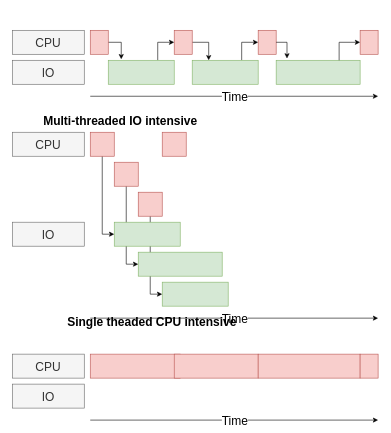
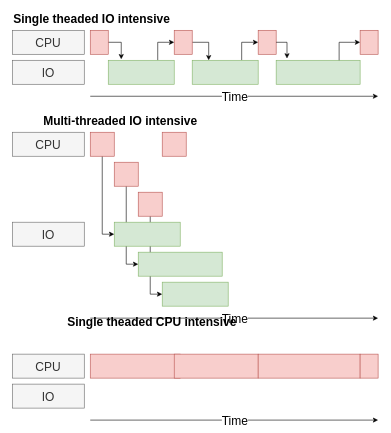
+ <mxCell id="45" value="Single theaded IO intensive" style="text;html=1;strokeColor=none;fillColor=none;align=left;verticalAlign=middle;whiteSpace=wrap;rounded=0;fontSize=20;fontStyle=1" vertex="1" parent="1"><mxGeometry x="20" y="20" width="290" height="20" as="geometry" /></mxCell>
